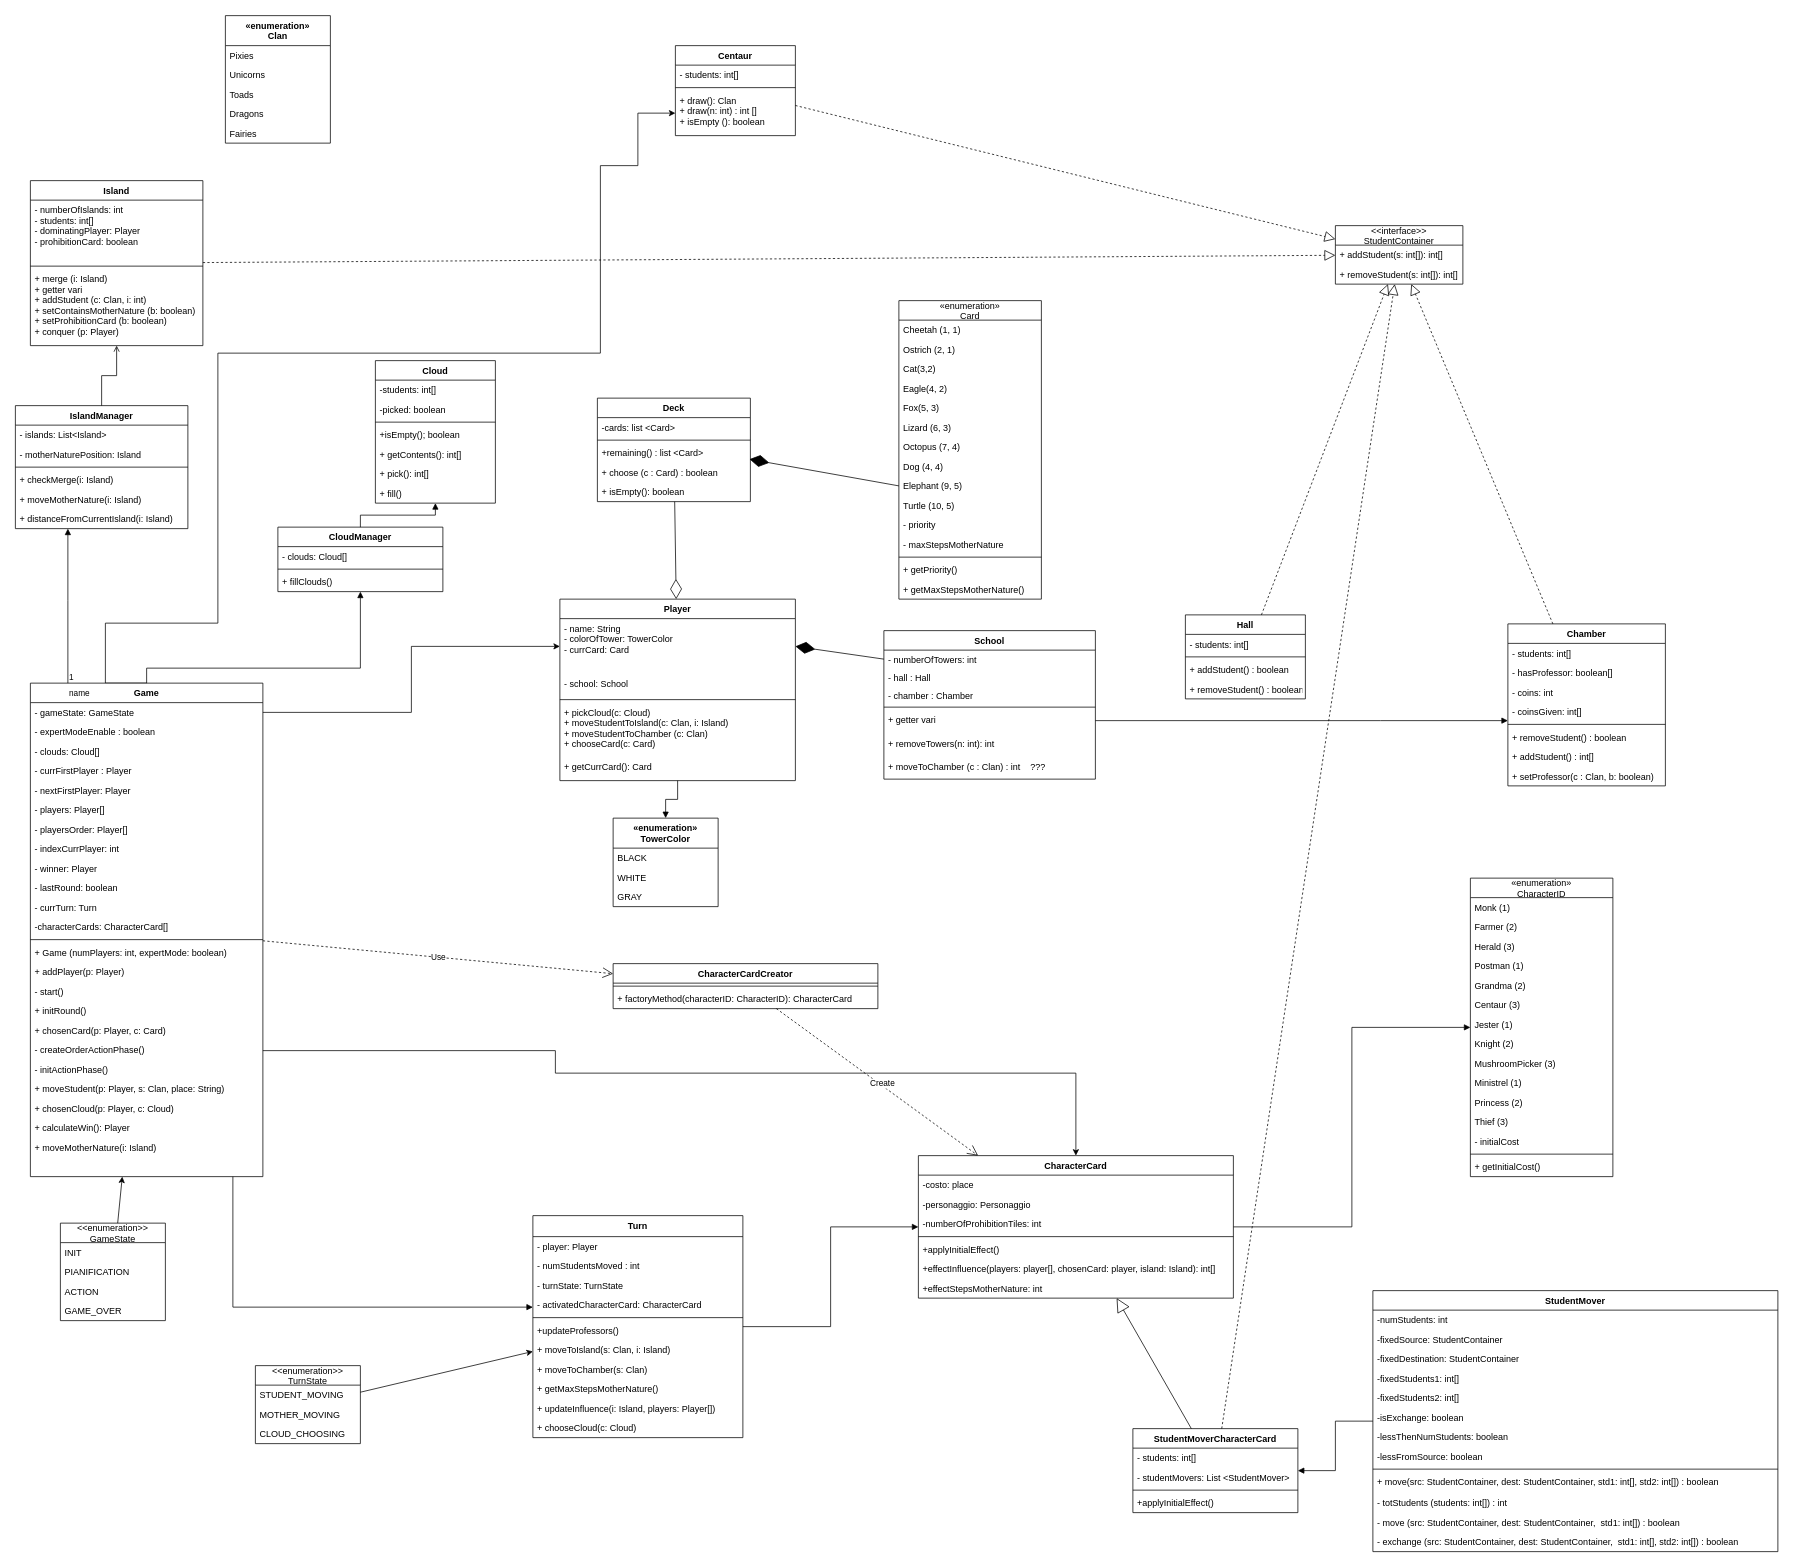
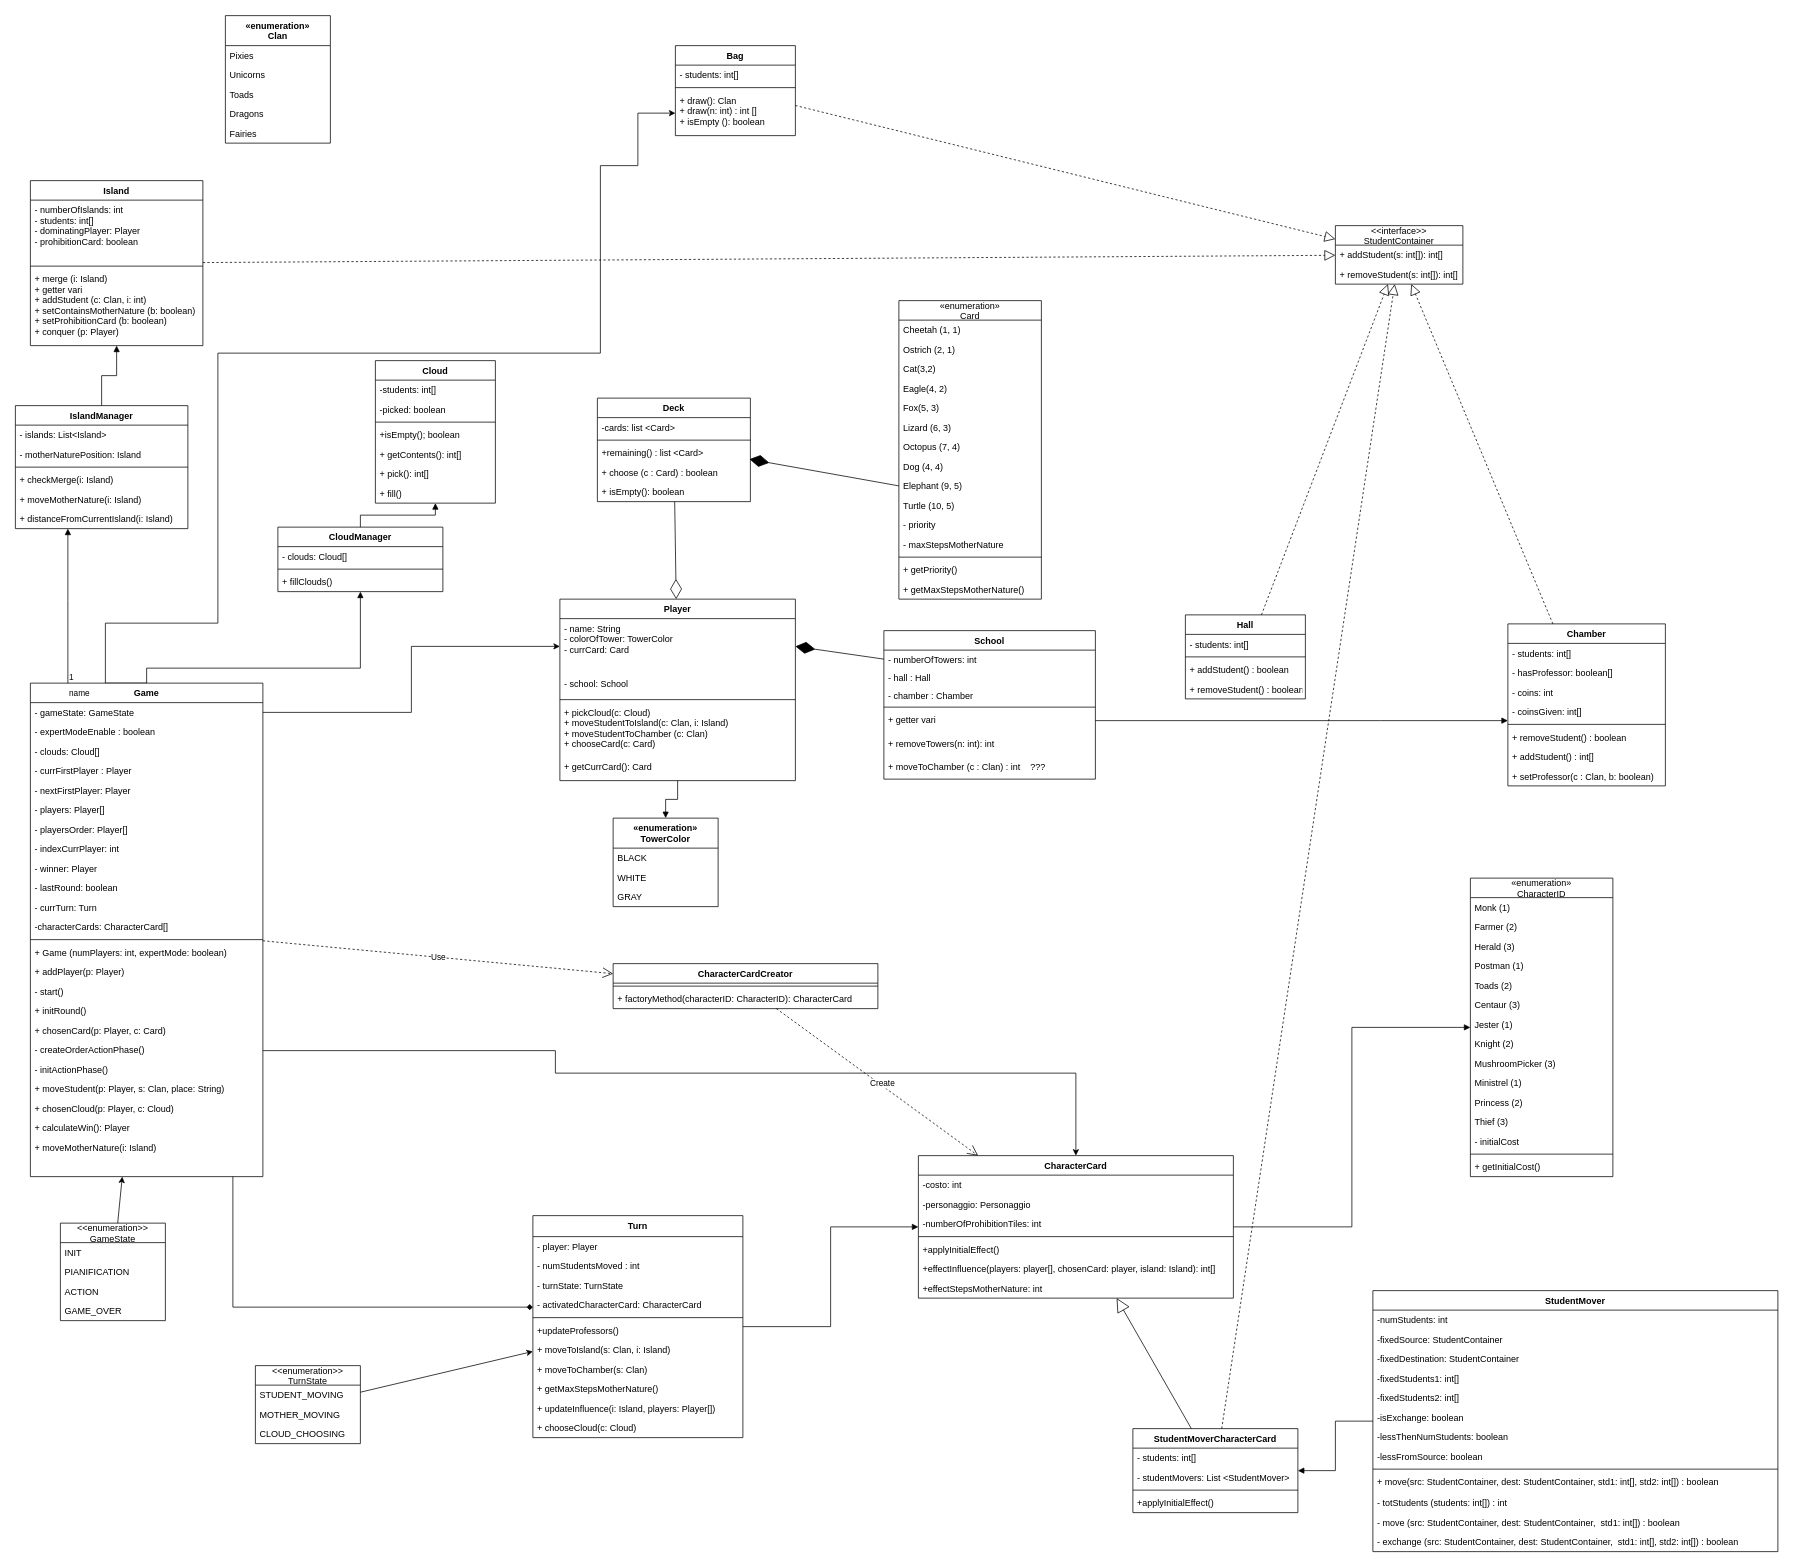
- <mxCell id="6" value="Centaur" style="swimlane;fontStyle=1;align=center;verticalAlign=top;childLayout=stackLayout;horizontal=1;startSize=26;horizontalStack=0;resizeParent=1;resizeParentMax=0;resizeLast=0;collapsible=1;marginBottom=0;" vertex="1" parent="1"><mxGeometry x="900" y="60" width="160" height="120" as="geometry" /></mxCell>
+ <mxCell id="6" value="Bag" style="swimlane;fontStyle=1;align=center;verticalAlign=top;childLayout=stackLayout;horizontal=1;startSize=26;horizontalStack=0;resizeParent=1;resizeParentMax=0;resizeLast=0;collapsible=1;marginBottom=0;" vertex="1" parent="1"><mxGeometry x="900" y="60" width="160" height="120" as="geometry" /></mxCell>
- <mxCell id="123" value="" style="endArrow=open;endFill=1;html=1;edgeStyle=orthogonalEdgeStyle;align=left;verticalAlign=top;rounded=0;" edge="1" parent="1" source="116" target="2"><mxGeometry x="-0.692" y="15" relative="1" as="geometry"><mxPoint x="180" y="500" as="sourcePoint" /><mxPoint x="520" y="520" as="targetPoint" /><mxPoint as="offset" /></mxGeometry></mxCell>
+ <mxCell id="123" value="" style="endArrow=block;endFill=1;html=1;edgeStyle=orthogonalEdgeStyle;align=left;verticalAlign=top;rounded=0;" edge="1" parent="1" source="116" target="2"><mxGeometry x="-0.692" y="15" relative="1" as="geometry"><mxPoint x="180" y="500" as="sourcePoint" /><mxPoint x="520" y="520" as="targetPoint" /><mxPoint as="offset" /></mxGeometry></mxCell>
- <mxCell id="142" value="Grandma (2)" style="text;strokeColor=none;fillColor=none;align=left;verticalAlign=top;spacingLeft=4;spacingRight=4;overflow=hidden;rotatable=0;points=[[0,0.5],[1,0.5]];portConstraint=eastwest;" vertex="1" parent="137"><mxGeometry y="130" width="190" height="26" as="geometry" /></mxCell>
+ <mxCell id="142" value="Toads (2)" style="text;strokeColor=none;fillColor=none;align=left;verticalAlign=top;spacingLeft=4;spacingRight=4;overflow=hidden;rotatable=0;points=[[0,0.5],[1,0.5]];portConstraint=eastwest;" vertex="1" parent="137"><mxGeometry y="130" width="190" height="26" as="geometry" /></mxCell>
- <mxCell id="130" value="-costo: place" style="text;strokeColor=none;fillColor=none;align=left;verticalAlign=top;spacingLeft=4;spacingRight=4;overflow=hidden;rotatable=0;points=[[0,0.5],[1,0.5]];portConstraint=eastwest;" vertex="1" parent="129"><mxGeometry y="26" width="420" height="26" as="geometry" /></mxCell>
+ <mxCell id="130" value="-costo: int" style="text;strokeColor=none;fillColor=none;align=left;verticalAlign=top;spacingLeft=4;spacingRight=4;overflow=hidden;rotatable=0;points=[[0,0.5],[1,0.5]];portConstraint=eastwest;" vertex="1" parent="129"><mxGeometry y="26" width="420" height="26" as="geometry" /></mxCell>
- <mxCell id="205" value="" style="endArrow=block;endFill=1;html=1;edgeStyle=orthogonalEdgeStyle;align=left;verticalAlign=top;rounded=0;fontColor=#000000;strokeColor=#000000;" edge="1" parent="1" source="57" target="87"><mxGeometry x="-1" relative="1" as="geometry"><mxPoint x="620" y="1610" as="sourcePoint" /><mxPoint x="420" y="1600" as="targetPoint" /><Array as="points"><mxPoint x="310" y="1742" /></Array></mxGeometry></mxCell>
+ <mxCell id="205" value="" style="endArrow=diamond;endFill=1;html=1;edgeStyle=orthogonalEdgeStyle;align=left;verticalAlign=top;rounded=0;fontColor=#000000;strokeColor=#000000;" edge="1" parent="1" source="57" target="87"><mxGeometry x="-1" relative="1" as="geometry"><mxPoint x="620" y="1610" as="sourcePoint" /><mxPoint x="420" y="1600" as="targetPoint" /><Array as="points"><mxPoint x="310" y="1742" /></Array></mxGeometry></mxCell>
